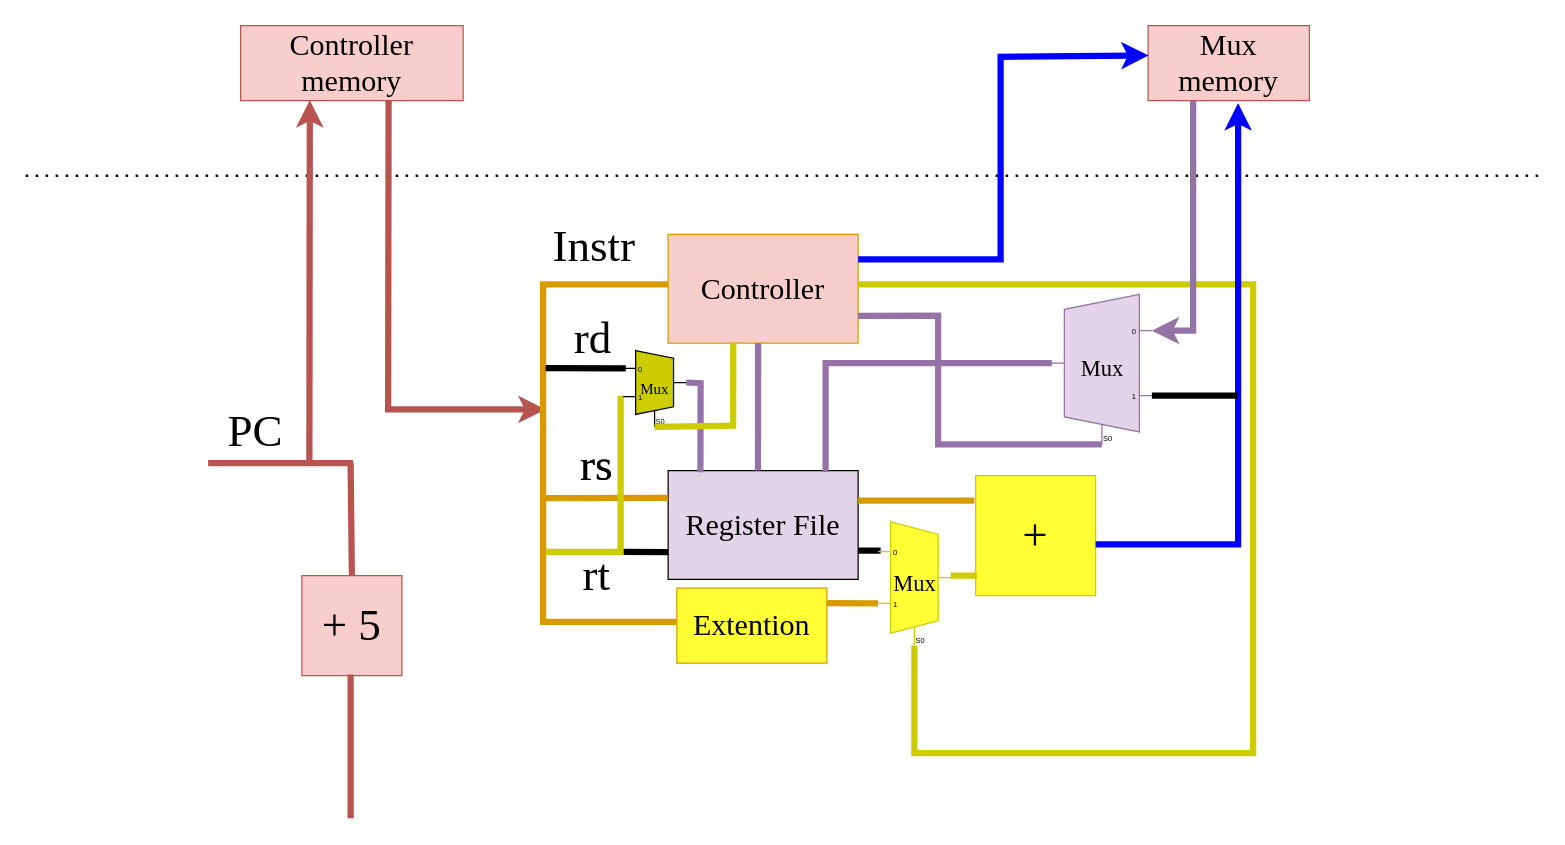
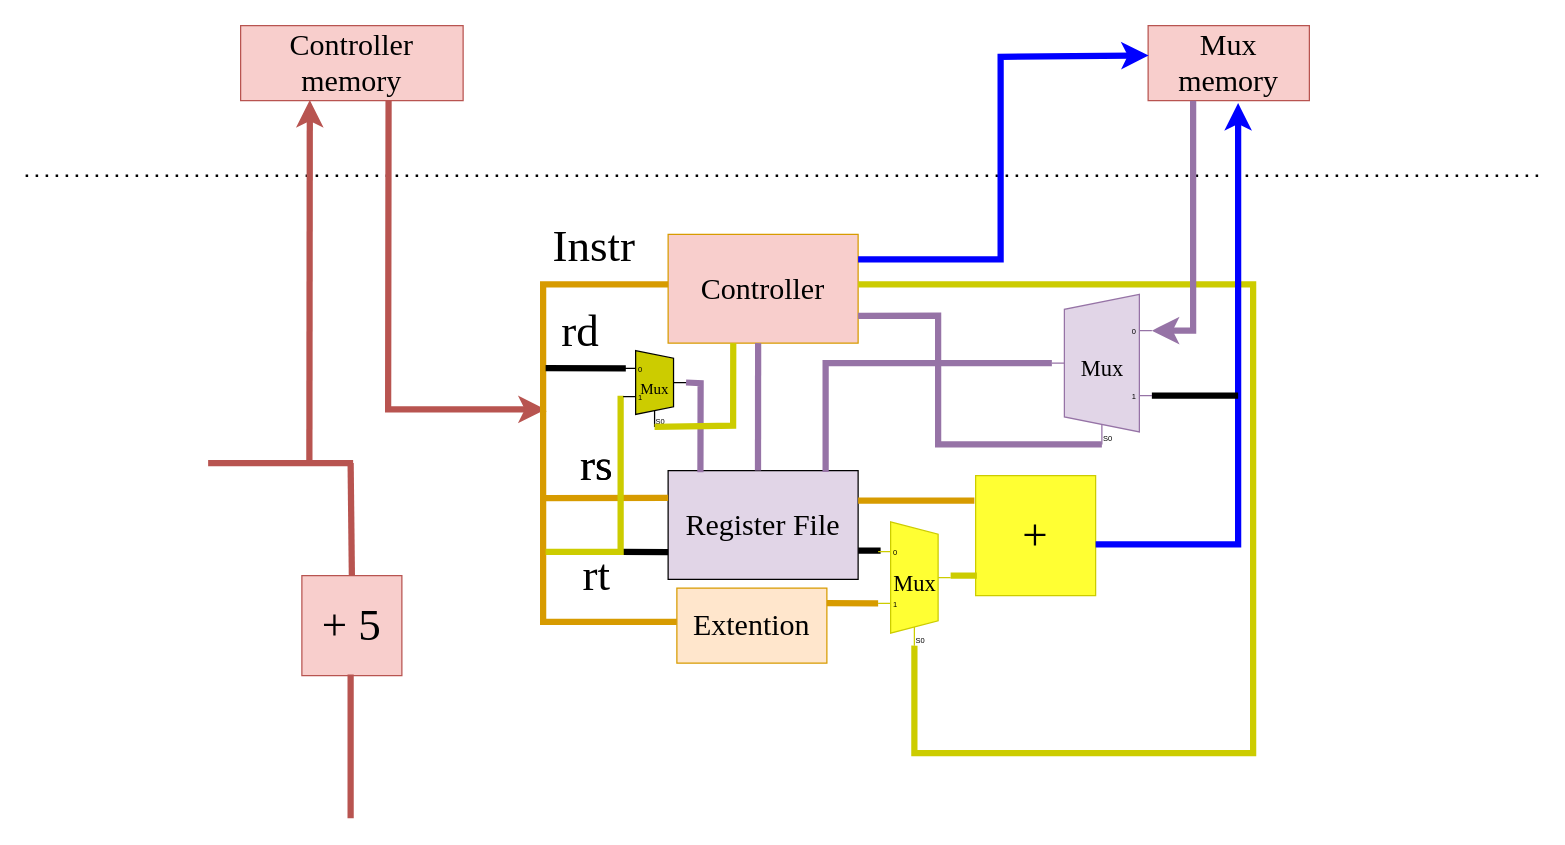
- <mxCell id="42" value="&lt;font style=&quot;font-size: 36px&quot; face=&quot;Ubuntu Mono&quot;&gt;rd&lt;/font&gt;" style="text;html=1;strokeColor=none;fillColor=none;align=center;verticalAlign=middle;whiteSpace=wrap;rounded=0;" vertex="1" parent="1"><mxGeometry x="454" y="260" width="40" height="20" as="geometry" /></mxCell>
+ <mxCell id="42" value="&lt;font style=&quot;font-size: 36px&quot; face=&quot;Ubuntu Mono&quot;&gt;rd&lt;/font&gt;" style="text;html=1;strokeColor=none;fillColor=none;align=center;verticalAlign=middle;whiteSpace=wrap;rounded=0;" vertex="1" parent="1"><mxGeometry x="444" y="255" width="40" height="20" as="geometry" /></mxCell>
- <mxCell id="11" value="&lt;font style=&quot;font-size: 36px&quot; face=&quot;Ubuntu Mono&quot;&gt;PC&lt;/font&gt;" style="text;html=1;strokeColor=none;fillColor=none;align=center;verticalAlign=middle;whiteSpace=wrap;rounded=0;" parent="1" vertex="1"><mxGeometry x="184" y="335" width="40" height="20" as="geometry" /></mxCell>
- <mxCell id="24" value="&lt;font style=&quot;font-size: 24px&quot; face=&quot;Ubuntu Mono&quot;&gt;Extention&lt;/font&gt;" style="rounded=0;whiteSpace=wrap;html=1;fillColor=#ffff33;strokeColor=#d79b00;" parent="1" vertex="1"><mxGeometry x="541" y="470" width="120" height="60" as="geometry" /></mxCell>
+ <mxCell id="24" value="&lt;font style=&quot;font-size: 24px&quot; face=&quot;Ubuntu Mono&quot;&gt;Extention&lt;/font&gt;" style="rounded=0;whiteSpace=wrap;html=1;fillColor=#ffe6cc;strokeColor=#d79b00;" parent="1" vertex="1"><mxGeometry x="541" y="470" width="120" height="60" as="geometry" /></mxCell>
